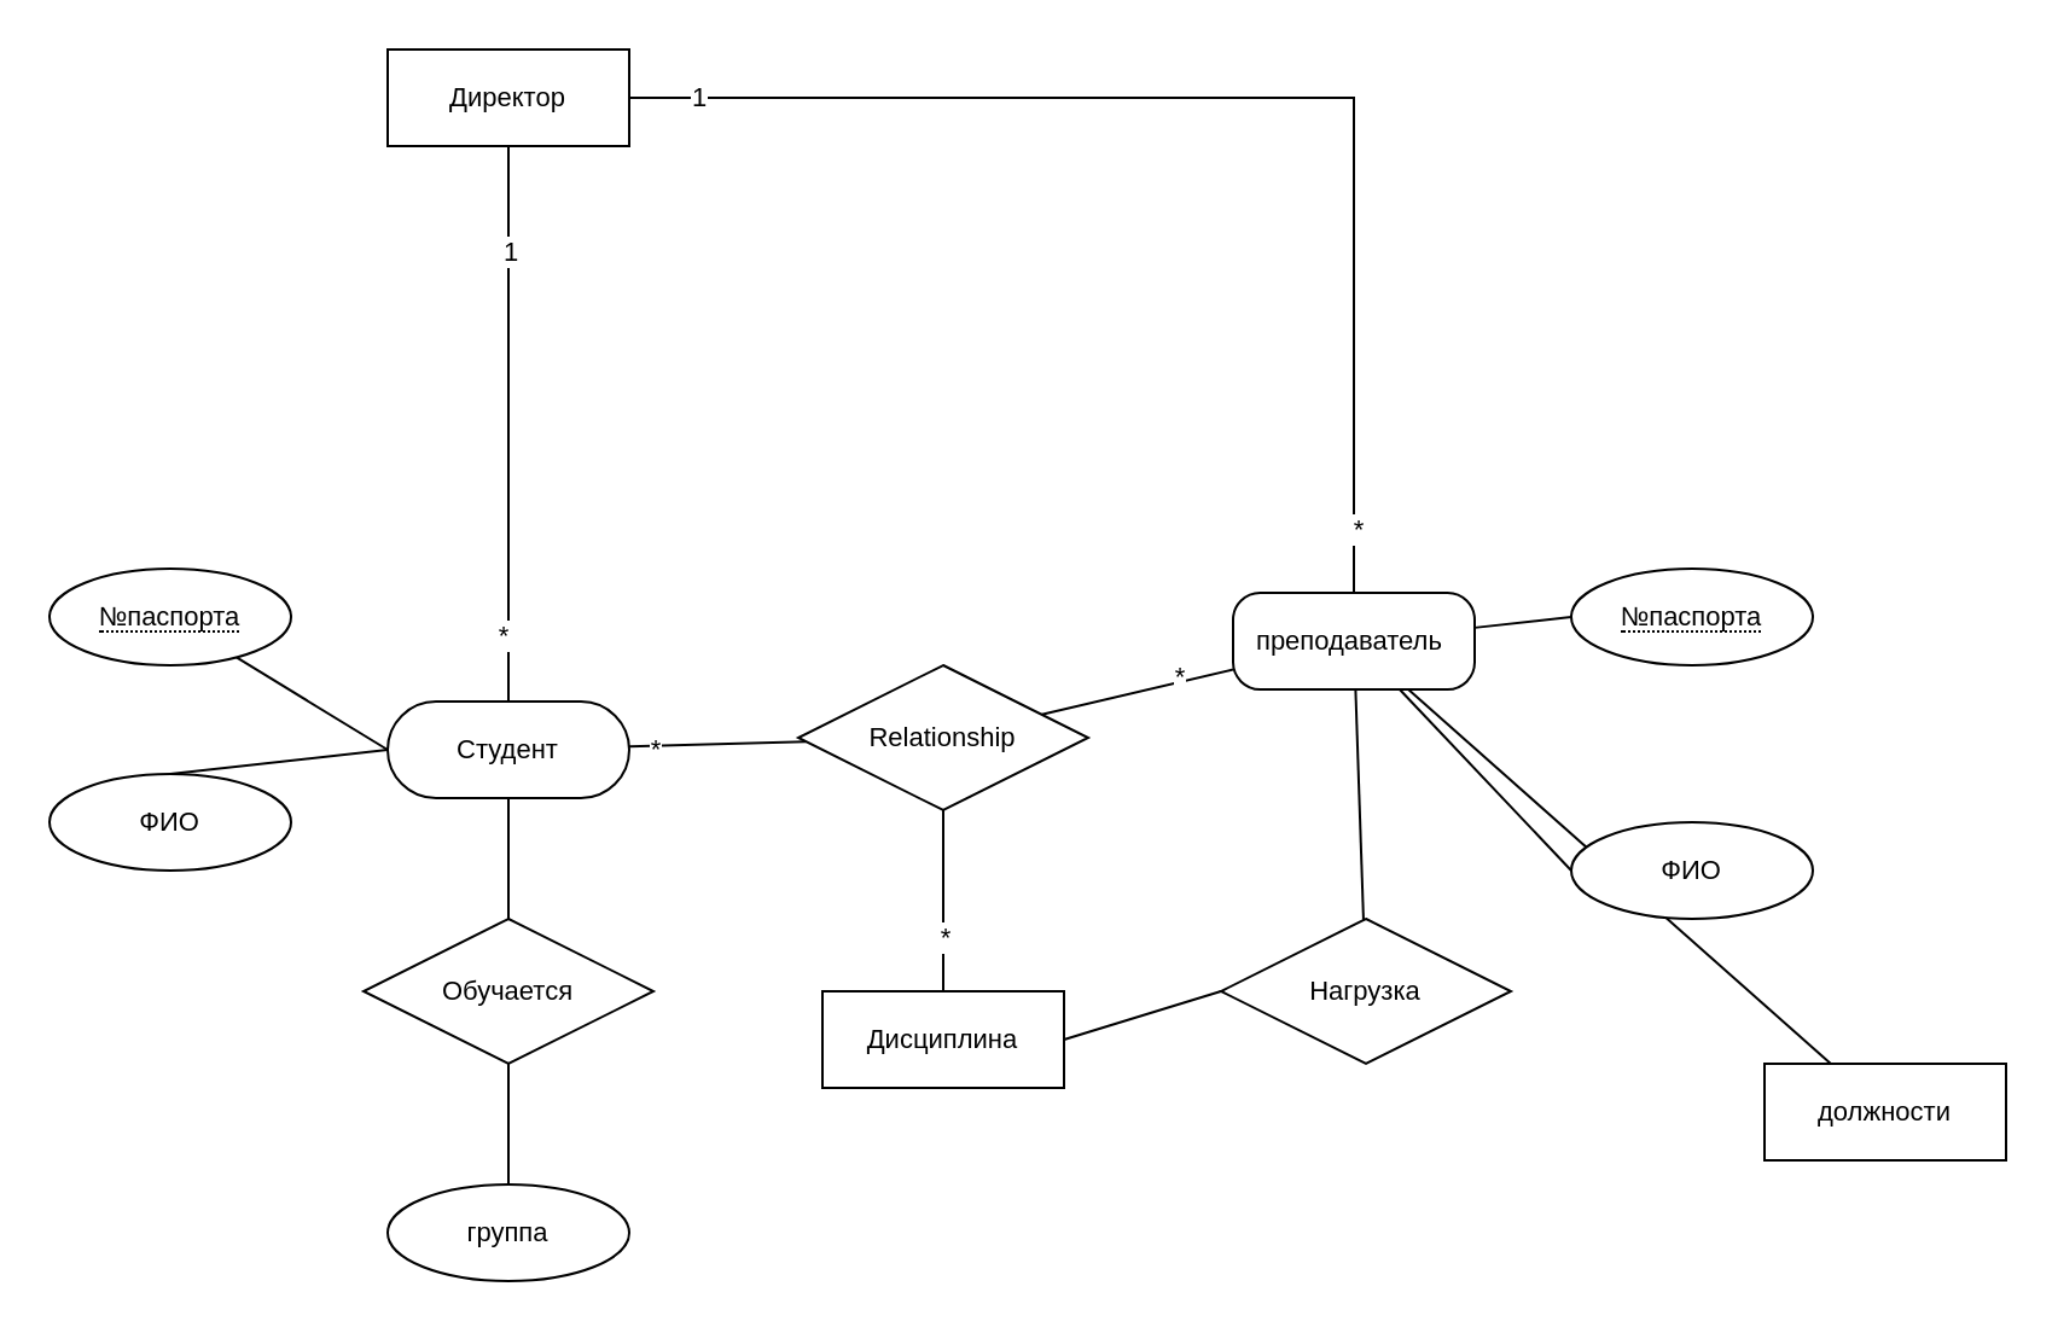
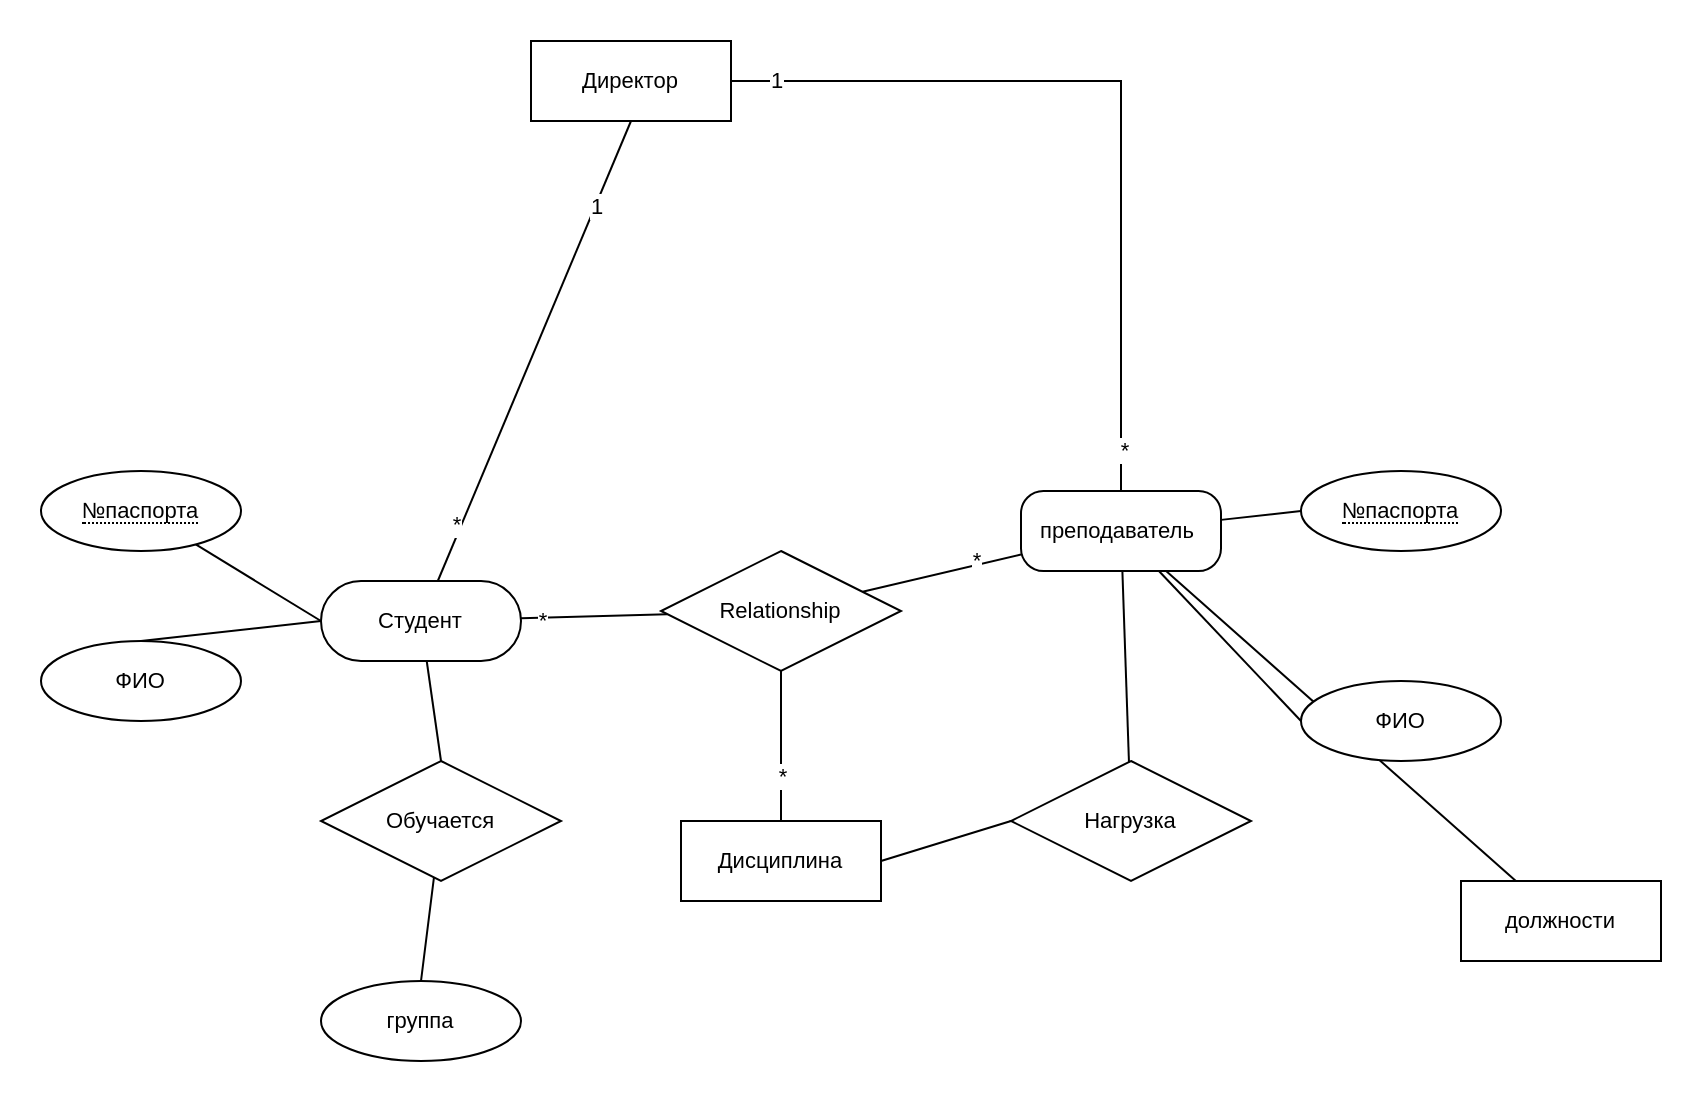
- <mxCell id="30" value="Директор" style="whiteSpace=wrap;html=1;align=center;fontFamily=Helvetica;fontSize=11;fontColor=default;labelBackgroundColor=default;" vertex="1" parent="1"><mxGeometry x="160" y="20" width="100" height="40" as="geometry" /></mxCell>
+ <mxCell id="30" value="Директор" style="whiteSpace=wrap;html=1;align=center;fontFamily=Helvetica;fontSize=11;fontColor=default;labelBackgroundColor=default;" vertex="1" parent="1"><mxGeometry x="265" y="20" width="100" height="40" as="geometry" /></mxCell>
- <mxCell id="7" value="Обучается" style="shape=rhombus;perimeter=rhombusPerimeter;whiteSpace=wrap;html=1;align=center;fontFamily=Helvetica;fontSize=11;fontColor=default;labelBackgroundColor=default;" vertex="1" parent="1"><mxGeometry x="150" y="380" width="120" height="60" as="geometry" /></mxCell>
+ <mxCell id="7" value="Обучается" style="shape=rhombus;perimeter=rhombusPerimeter;whiteSpace=wrap;html=1;align=center;fontFamily=Helvetica;fontSize=11;fontColor=default;labelBackgroundColor=default;" vertex="1" parent="1"><mxGeometry x="160" y="380" width="120" height="60" as="geometry" /></mxCell>
